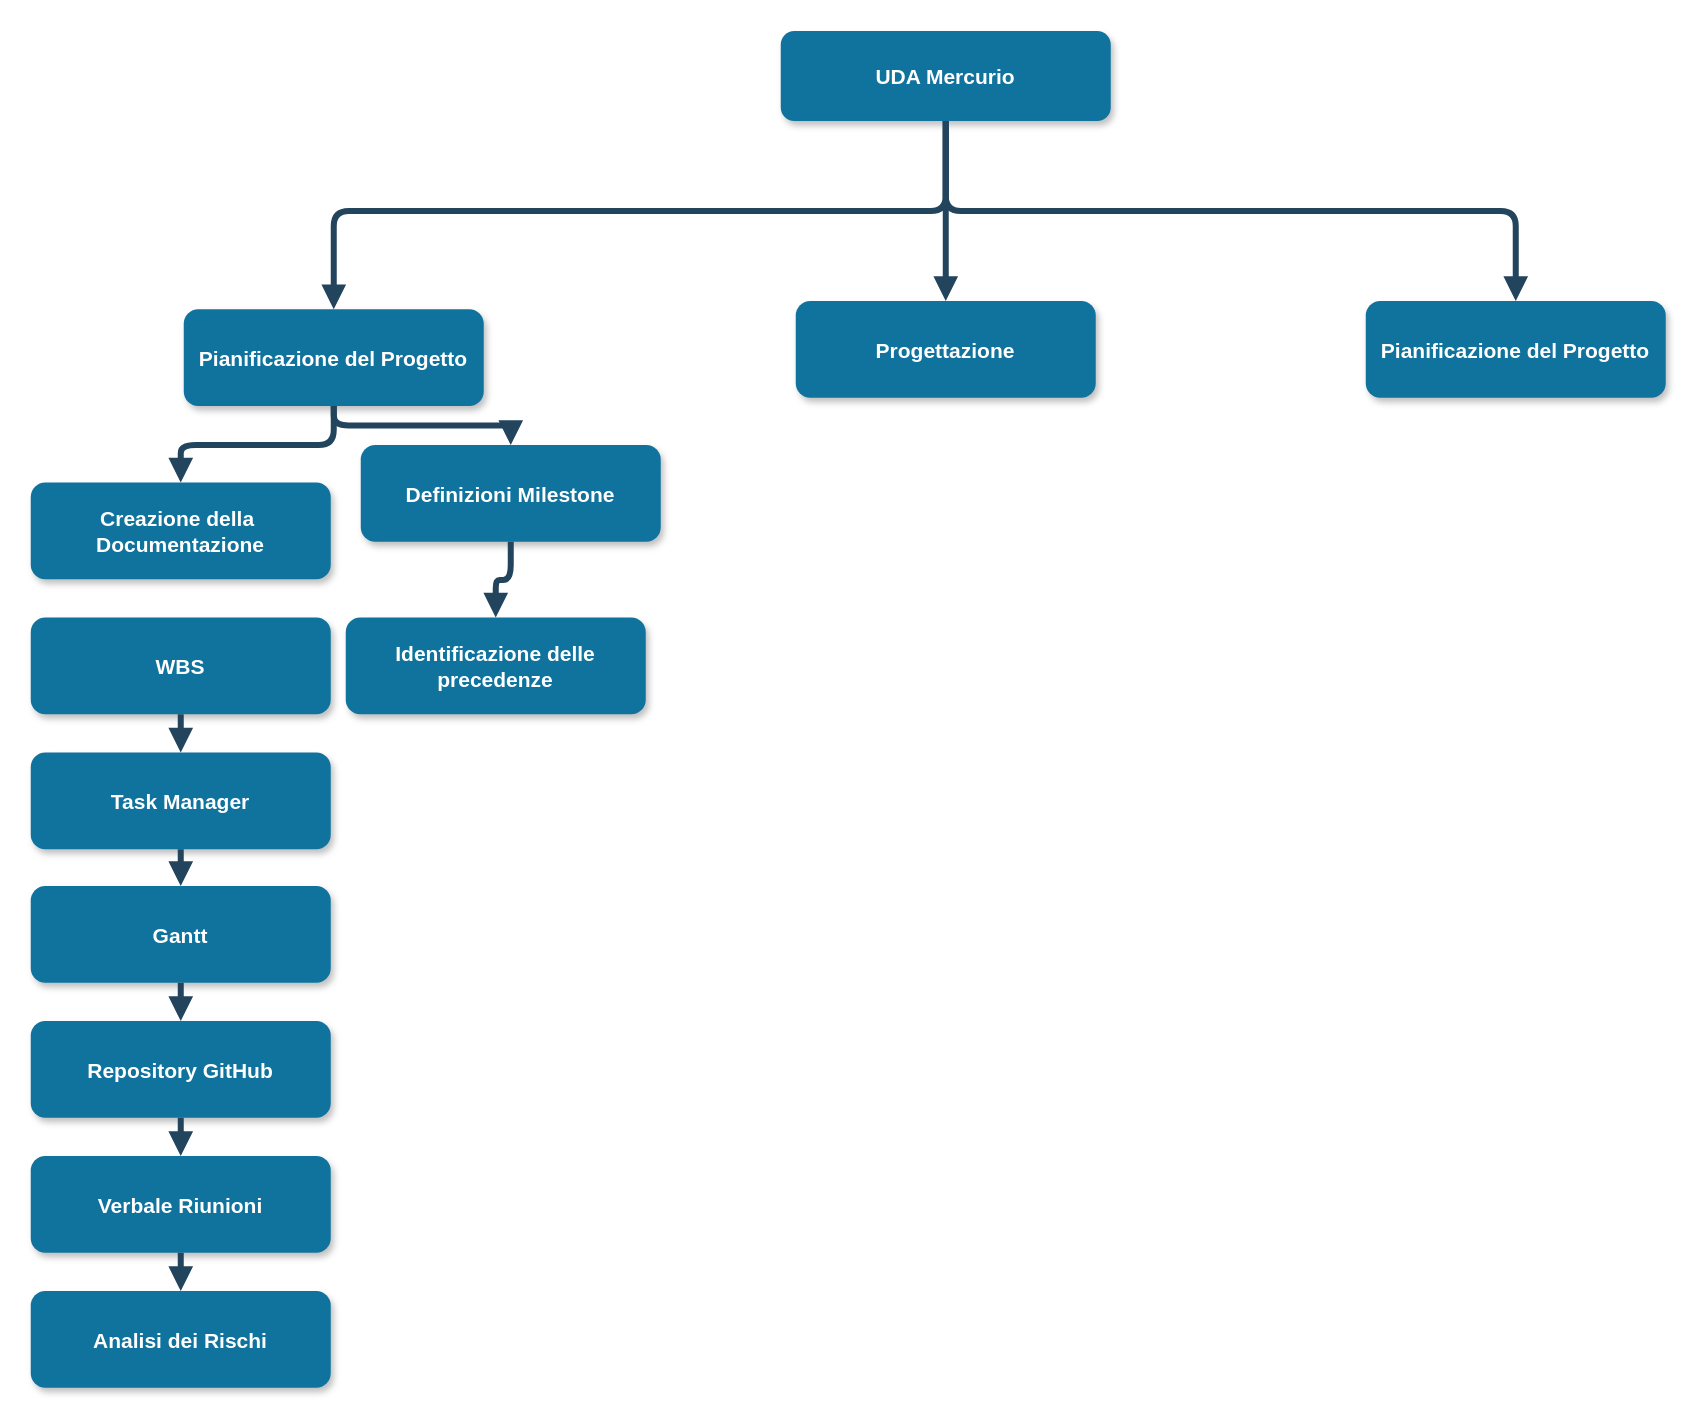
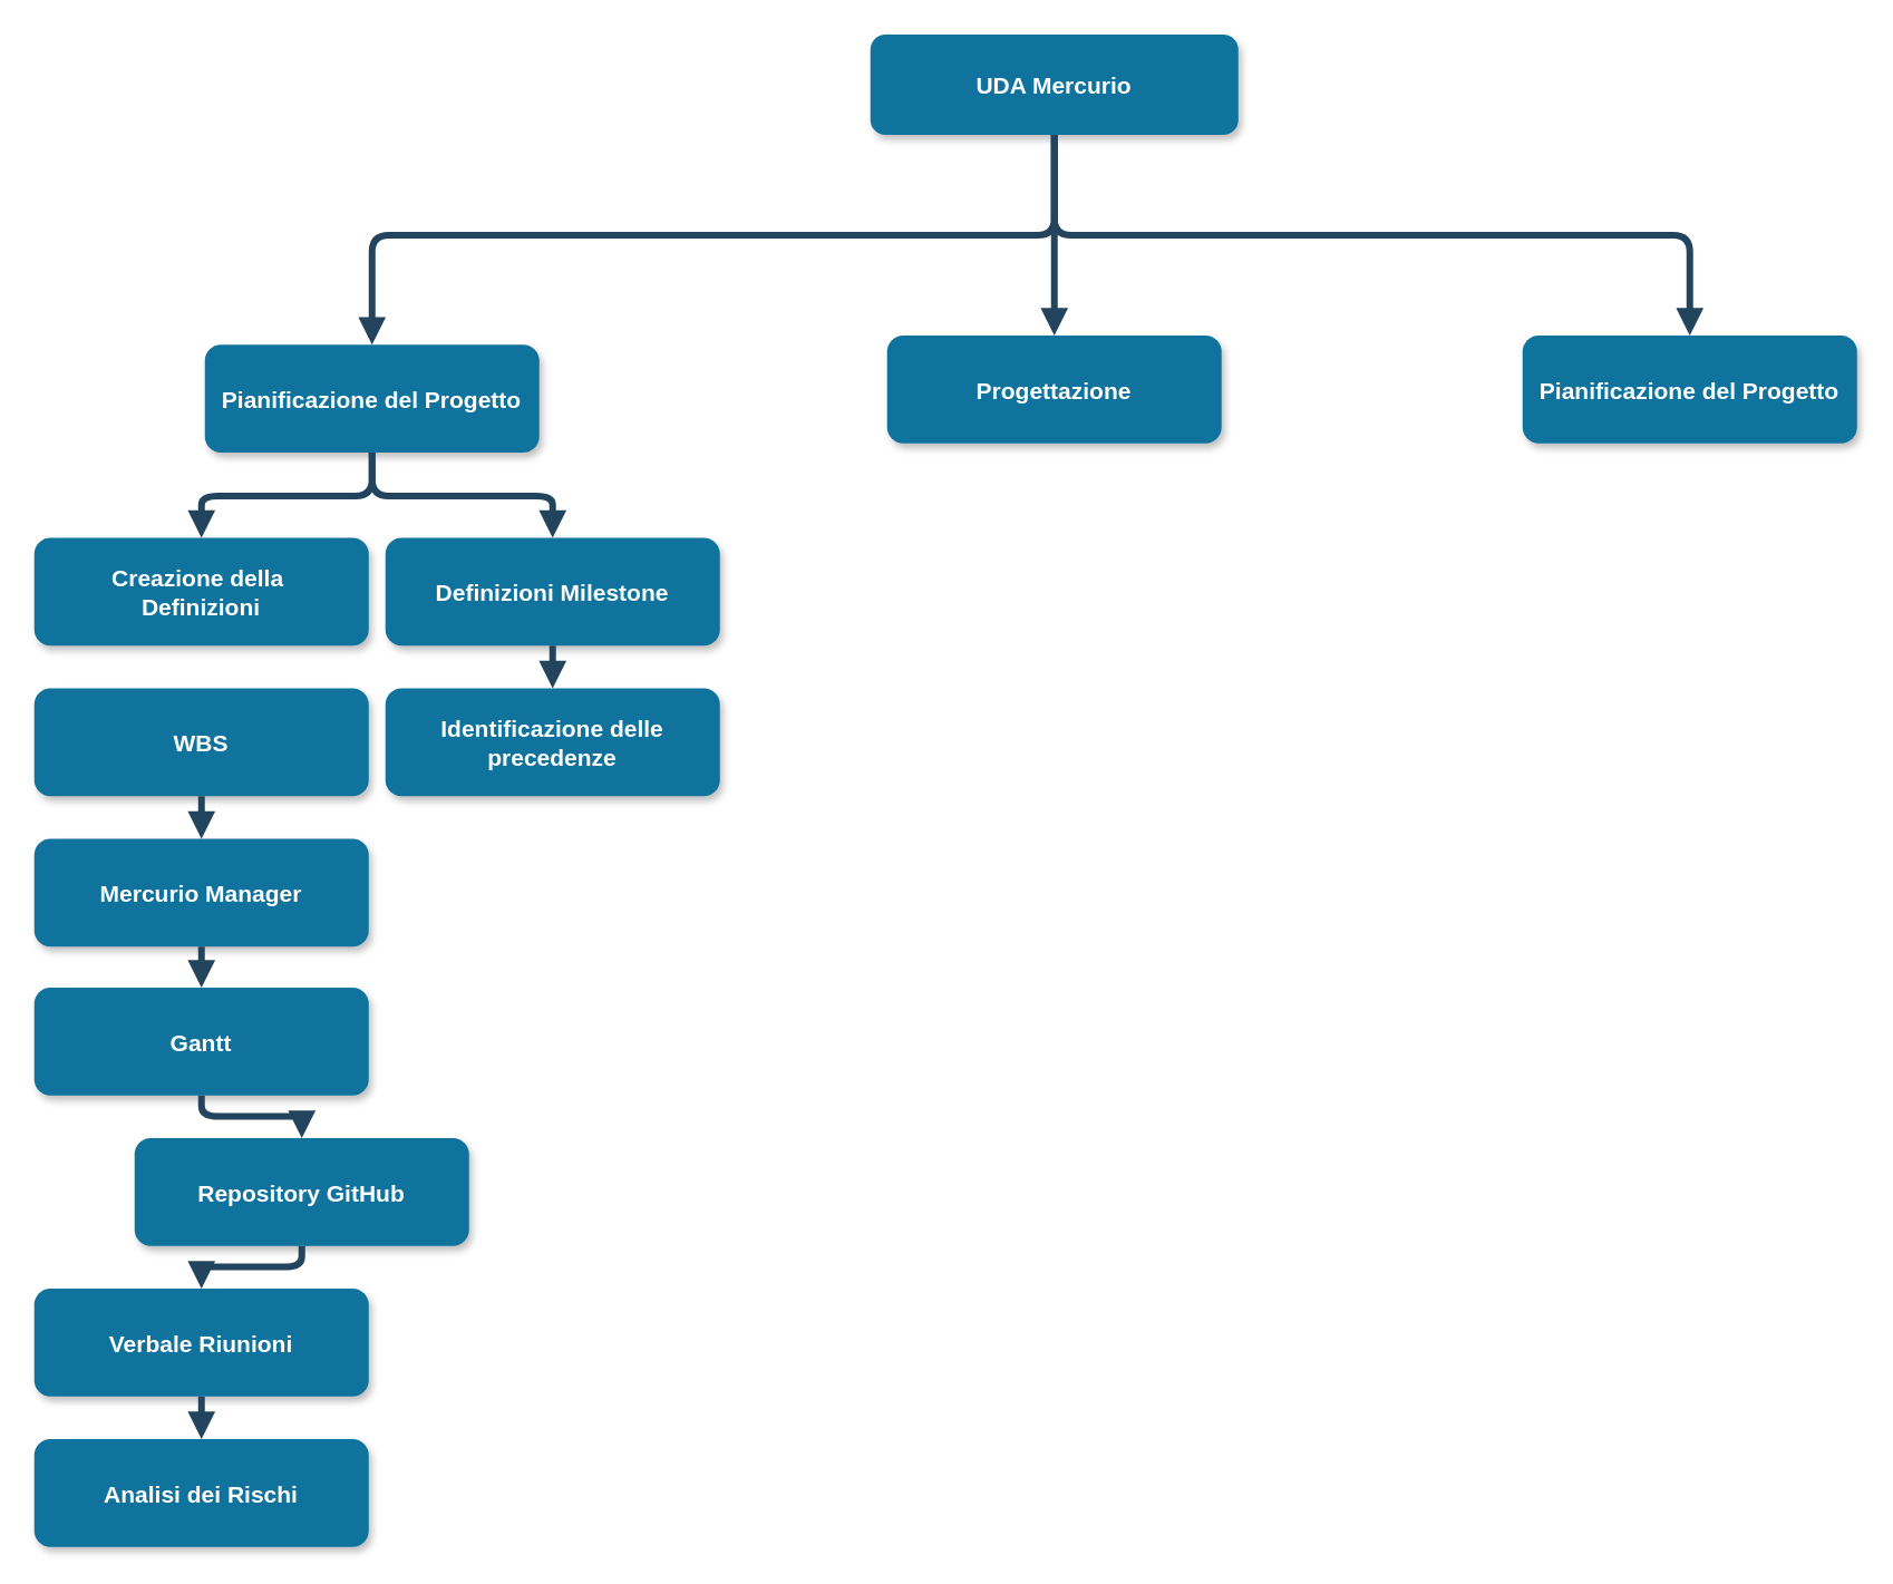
- <mxCell id="8" value="Definizioni Milestone" style="rounded=1;fillColor=#10739E;strokeColor=none;shadow=1;gradientColor=none;fontStyle=1;fontColor=#FFFFFF;fontSize=14;" vertex="1" parent="1"><mxGeometry x="240" y="296" width="200" height="64.5" as="geometry" /></mxCell>
+ <mxCell id="8" value="Definizioni Milestone" style="rounded=1;fillColor=#10739E;strokeColor=none;shadow=1;gradientColor=none;fontStyle=1;fontColor=#FFFFFF;fontSize=14;" vertex="1" parent="1"><mxGeometry x="230" y="321" width="200" height="64.5" as="geometry" /></mxCell>
- <mxCell id="6" value="Creazione della &#10;Documentazione" style="rounded=1;fillColor=#10739E;strokeColor=none;shadow=1;gradientColor=none;fontStyle=1;fontColor=#FFFFFF;fontSize=14;" vertex="1" parent="1"><mxGeometry x="20" y="321" width="200" height="64.5" as="geometry" /></mxCell>
+ <mxCell id="6" value="Creazione della &#10;Definizioni" style="rounded=1;fillColor=#10739E;strokeColor=none;shadow=1;gradientColor=none;fontStyle=1;fontColor=#FFFFFF;fontSize=14;" vertex="1" parent="1"><mxGeometry x="20" y="321" width="200" height="64.5" as="geometry" /></mxCell>
- <mxCell id="11" value="Task Manager" style="rounded=1;fillColor=#10739E;strokeColor=none;shadow=1;gradientColor=none;fontStyle=1;fontColor=#FFFFFF;fontSize=14;" vertex="1" parent="1"><mxGeometry x="20" y="501" width="200" height="64.5" as="geometry" /></mxCell>
+ <mxCell id="11" value="Mercurio Manager" style="rounded=1;fillColor=#10739E;strokeColor=none;shadow=1;gradientColor=none;fontStyle=1;fontColor=#FFFFFF;fontSize=14;" vertex="1" parent="1"><mxGeometry x="20" y="501" width="200" height="64.5" as="geometry" /></mxCell>
- <mxCell id="14" value="Repository GitHub" style="rounded=1;fillColor=#10739E;strokeColor=none;shadow=1;gradientColor=none;fontStyle=1;fontColor=#FFFFFF;fontSize=14;" vertex="1" parent="1"><mxGeometry x="20" y="680" width="200" height="64.5" as="geometry" /></mxCell>
+ <mxCell id="14" value="Repository GitHub" style="rounded=1;fillColor=#10739E;strokeColor=none;shadow=1;gradientColor=none;fontStyle=1;fontColor=#FFFFFF;fontSize=14;" vertex="1" parent="1"><mxGeometry x="80" y="680" width="200" height="64.5" as="geometry" /></mxCell>
